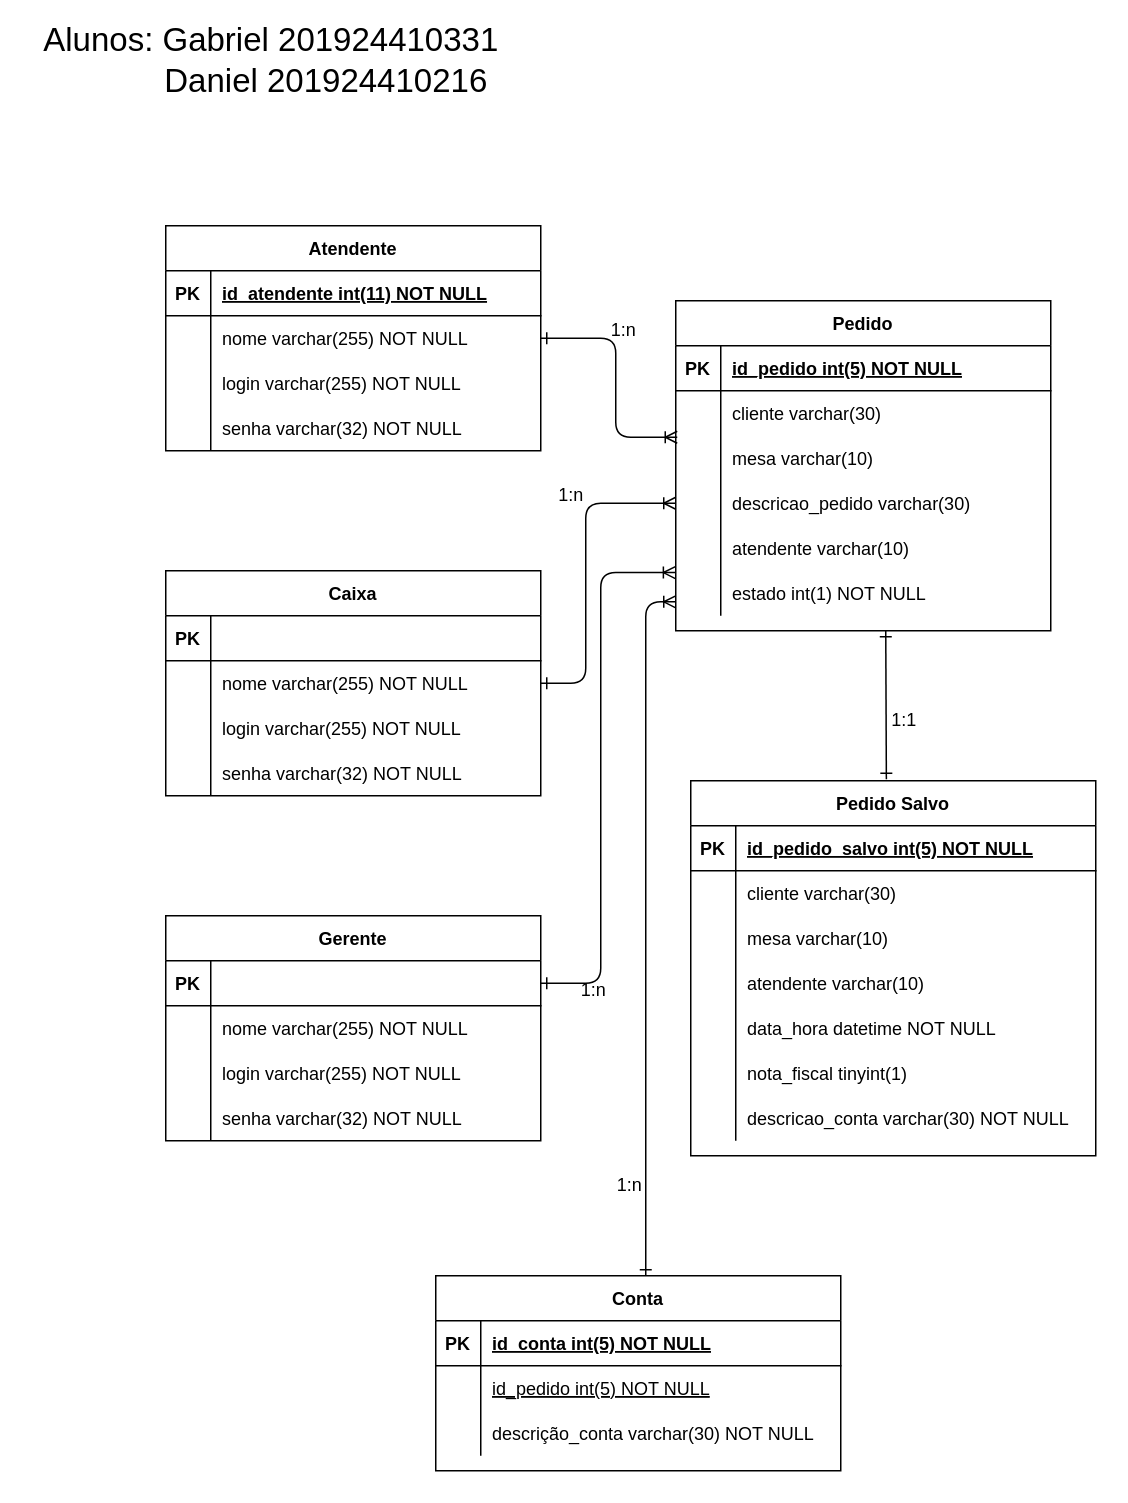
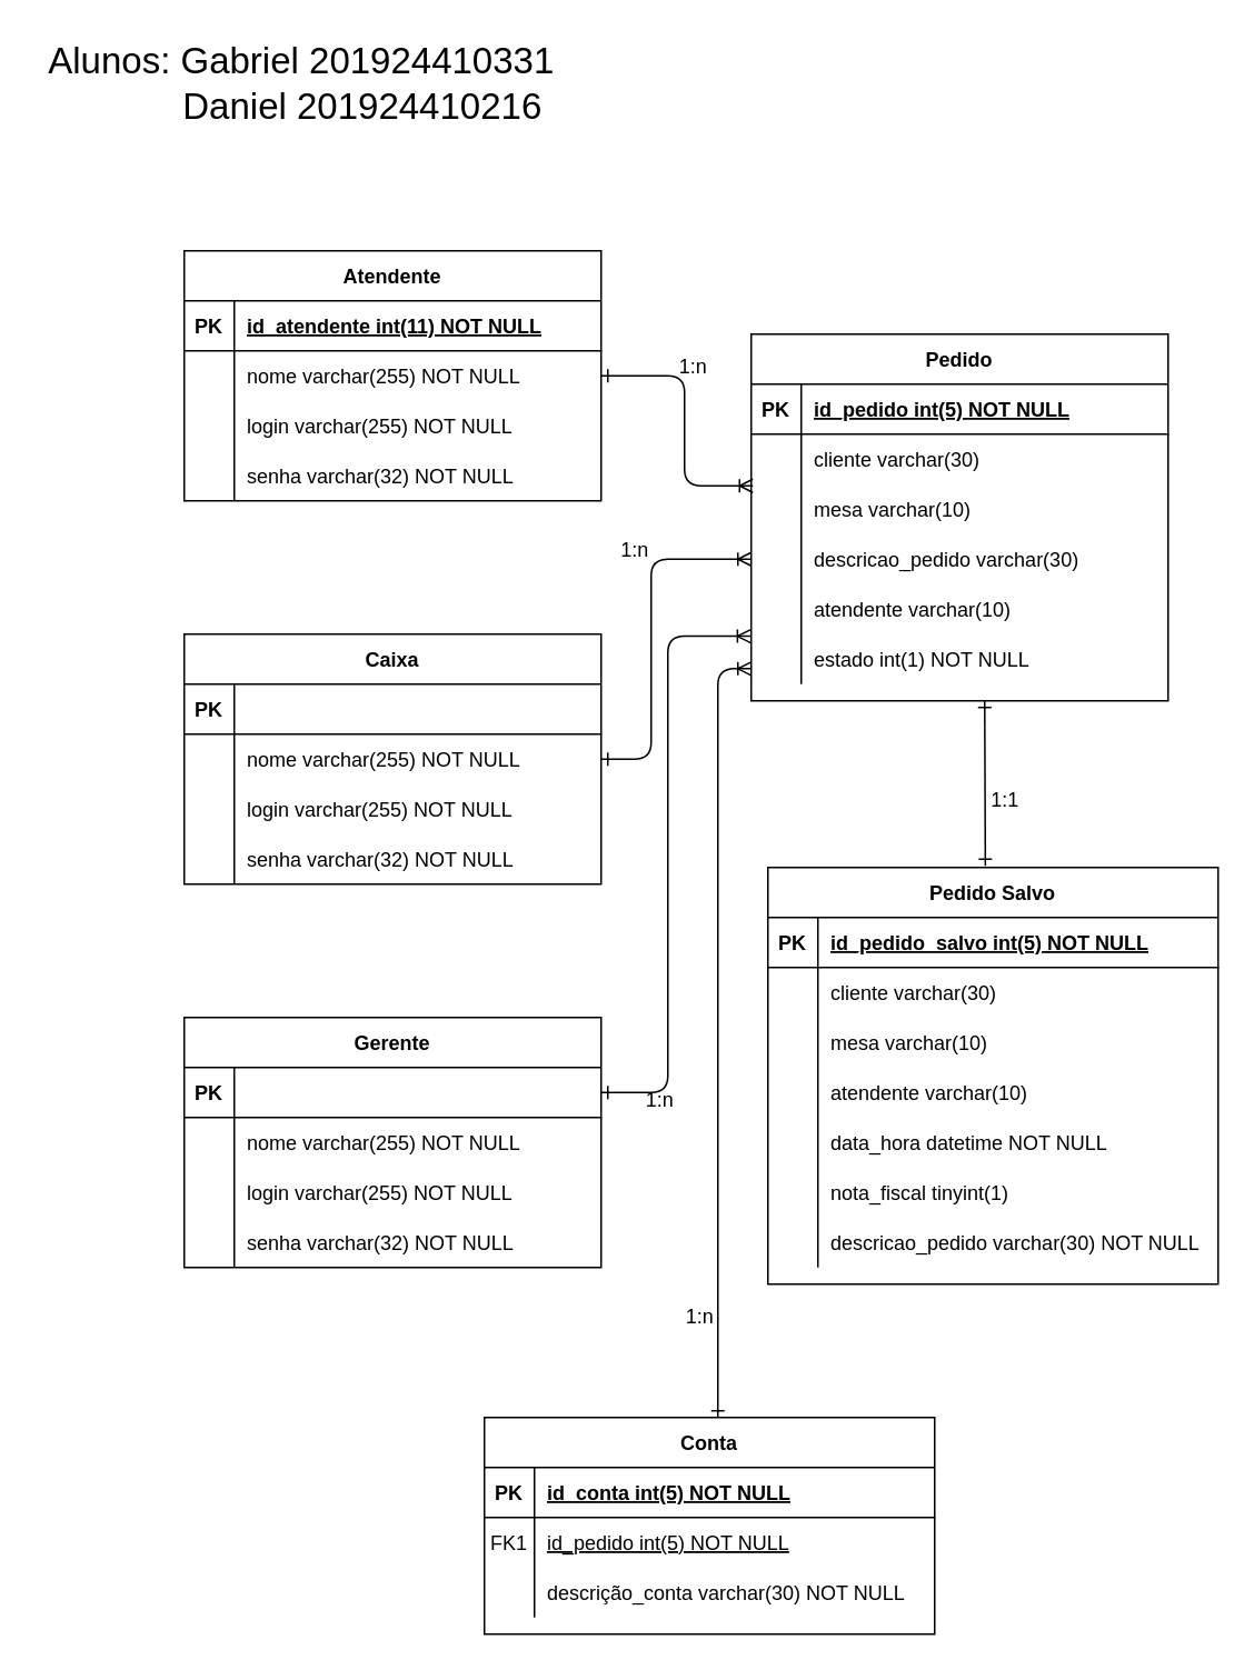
- <mxCell id="100" value="&lt;font style=&quot;font-size: 22px&quot;&gt;&lt;span style=&quot;font-size: 22px&quot;&gt;Alunos: Gabriel 201924410331&lt;/span&gt;&lt;br&gt;&lt;font style=&quot;font-size: 22px&quot;&gt;&amp;nbsp; &amp;nbsp; &amp;nbsp; &amp;nbsp; &amp;nbsp; &amp;nbsp; Daniel 20192441&lt;/font&gt;&lt;/font&gt;&lt;font style=&quot;font-size: 22px&quot;&gt;0216&lt;/font&gt;" style="text;html=1;align=center;verticalAlign=middle;resizable=0;points=[];autosize=1;strokeColor=none;" vertex="1" parent="1"><mxGeometry x="20" y="20" width="320" height="40" as="geometry" /></mxCell>
+ <mxCell id="100" value="&lt;font style=&quot;font-size: 22px&quot;&gt;&lt;span style=&quot;font-size: 22px&quot;&gt;Alunos: Gabriel 201924410331&lt;/span&gt;&lt;br&gt;&lt;font style=&quot;font-size: 22px&quot;&gt;&amp;nbsp; &amp;nbsp; &amp;nbsp; &amp;nbsp; &amp;nbsp; &amp;nbsp; Daniel 20192441&lt;/font&gt;&lt;/font&gt;&lt;font style=&quot;font-size: 22px&quot;&gt;0216&lt;/font&gt;" style="text;html=1;align=center;verticalAlign=middle;resizable=0;points=[];autosize=1;strokeColor=none;" vertex="1" parent="1"><mxGeometry x="20" y="30" width="320" height="40" as="geometry" /></mxCell>
- <mxCell id="89" value="descricao_conta varchar(30) NOT NULL" style="shape=partialRectangle;overflow=hidden;connectable=0;fillColor=none;top=0;left=0;bottom=0;right=0;align=left;spacingLeft=6;" vertex="1" parent="87"><mxGeometry x="30" width="240" height="30" as="geometry" /></mxCell>
+ <mxCell id="89" value="descricao_pedido varchar(30) NOT NULL" style="shape=partialRectangle;overflow=hidden;connectable=0;fillColor=none;top=0;left=0;bottom=0;right=0;align=left;spacingLeft=6;" vertex="1" parent="87"><mxGeometry x="30" width="240" height="30" as="geometry" /></mxCell>
+ <mxCell id="7" value="FK1" style="shape=partialRectangle;overflow=hidden;connectable=0;fillColor=none;top=0;left=0;bottom=0;right=0;" parent="6" vertex="1"><mxGeometry width="30" height="30" as="geometry" /></mxCell>
